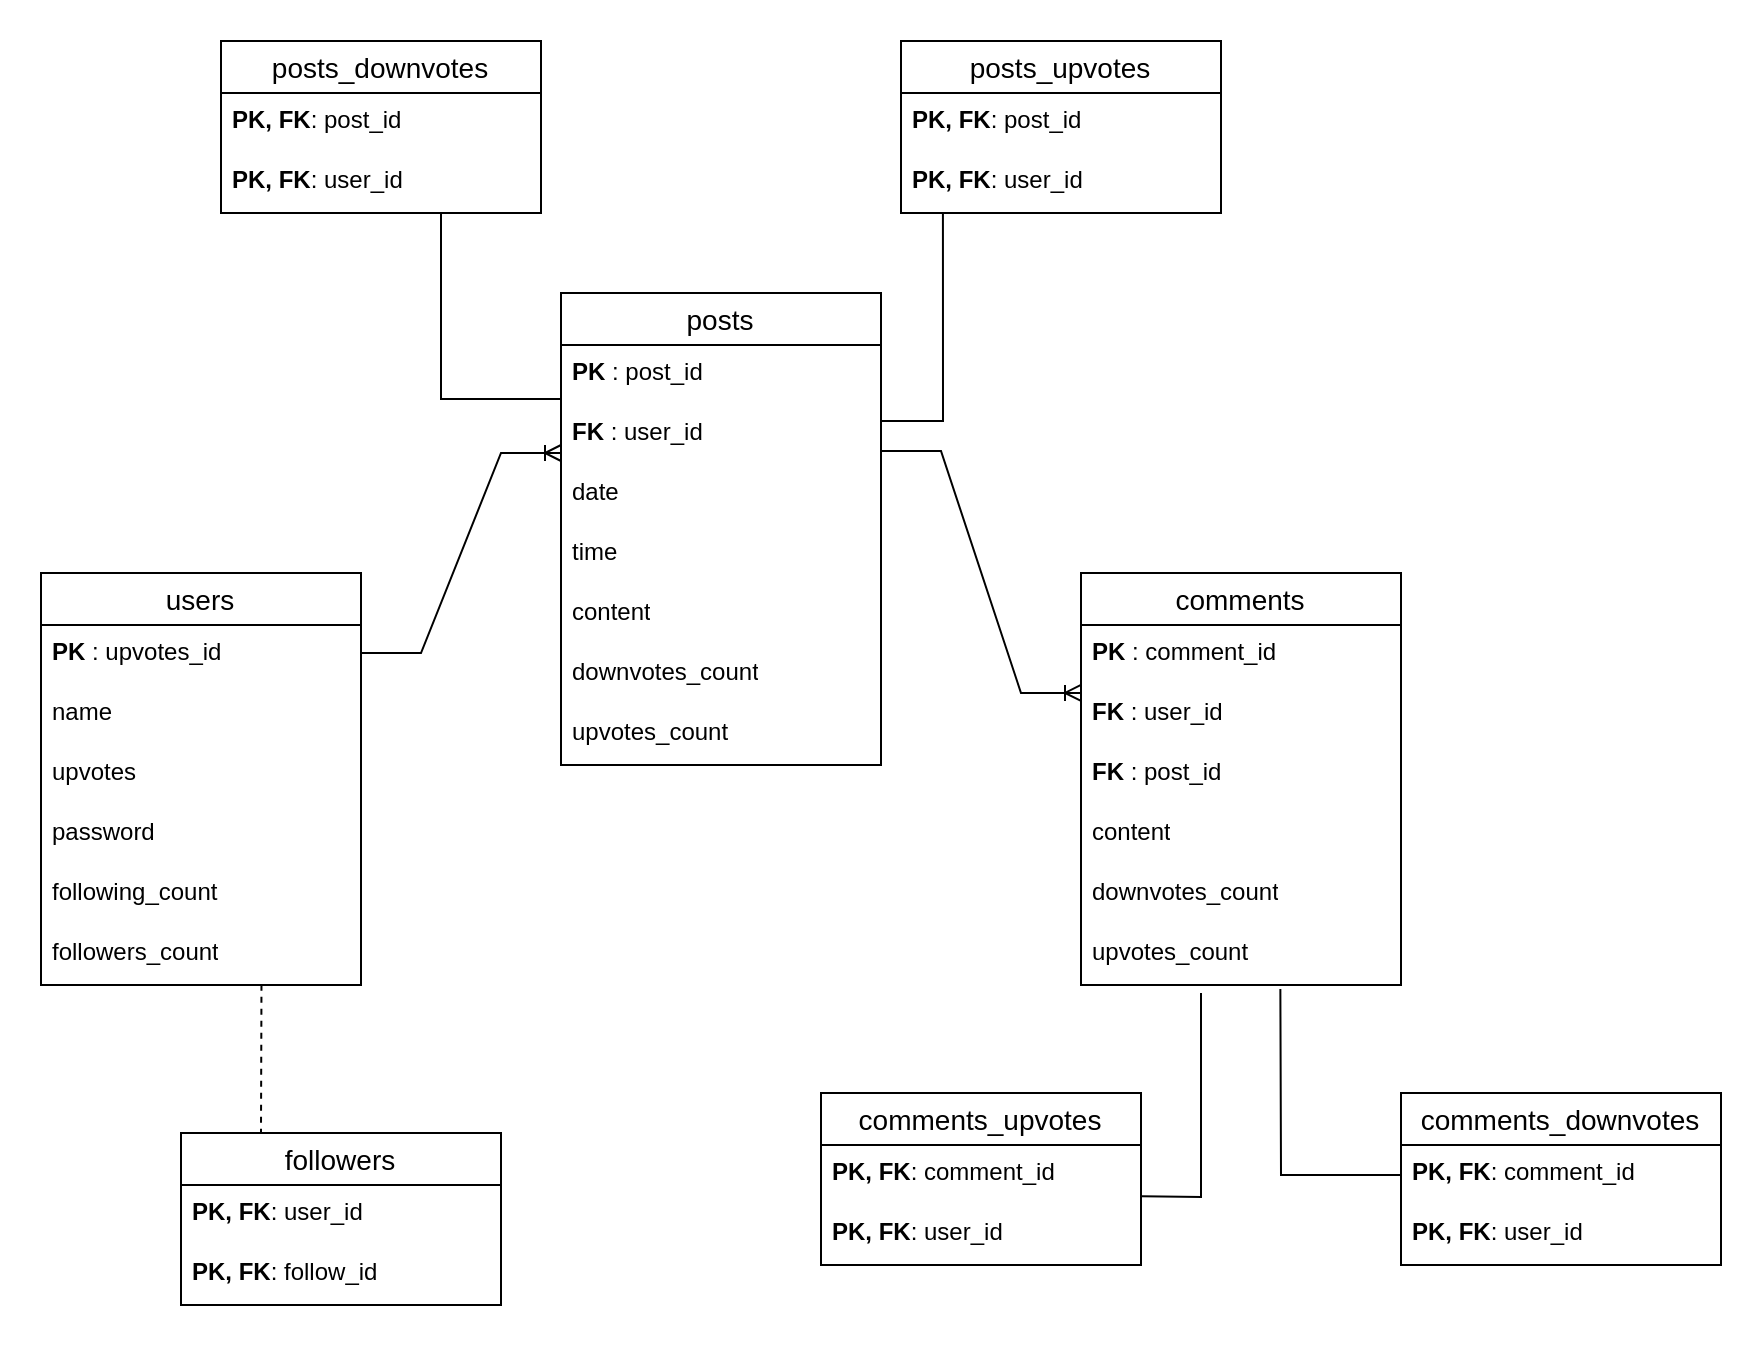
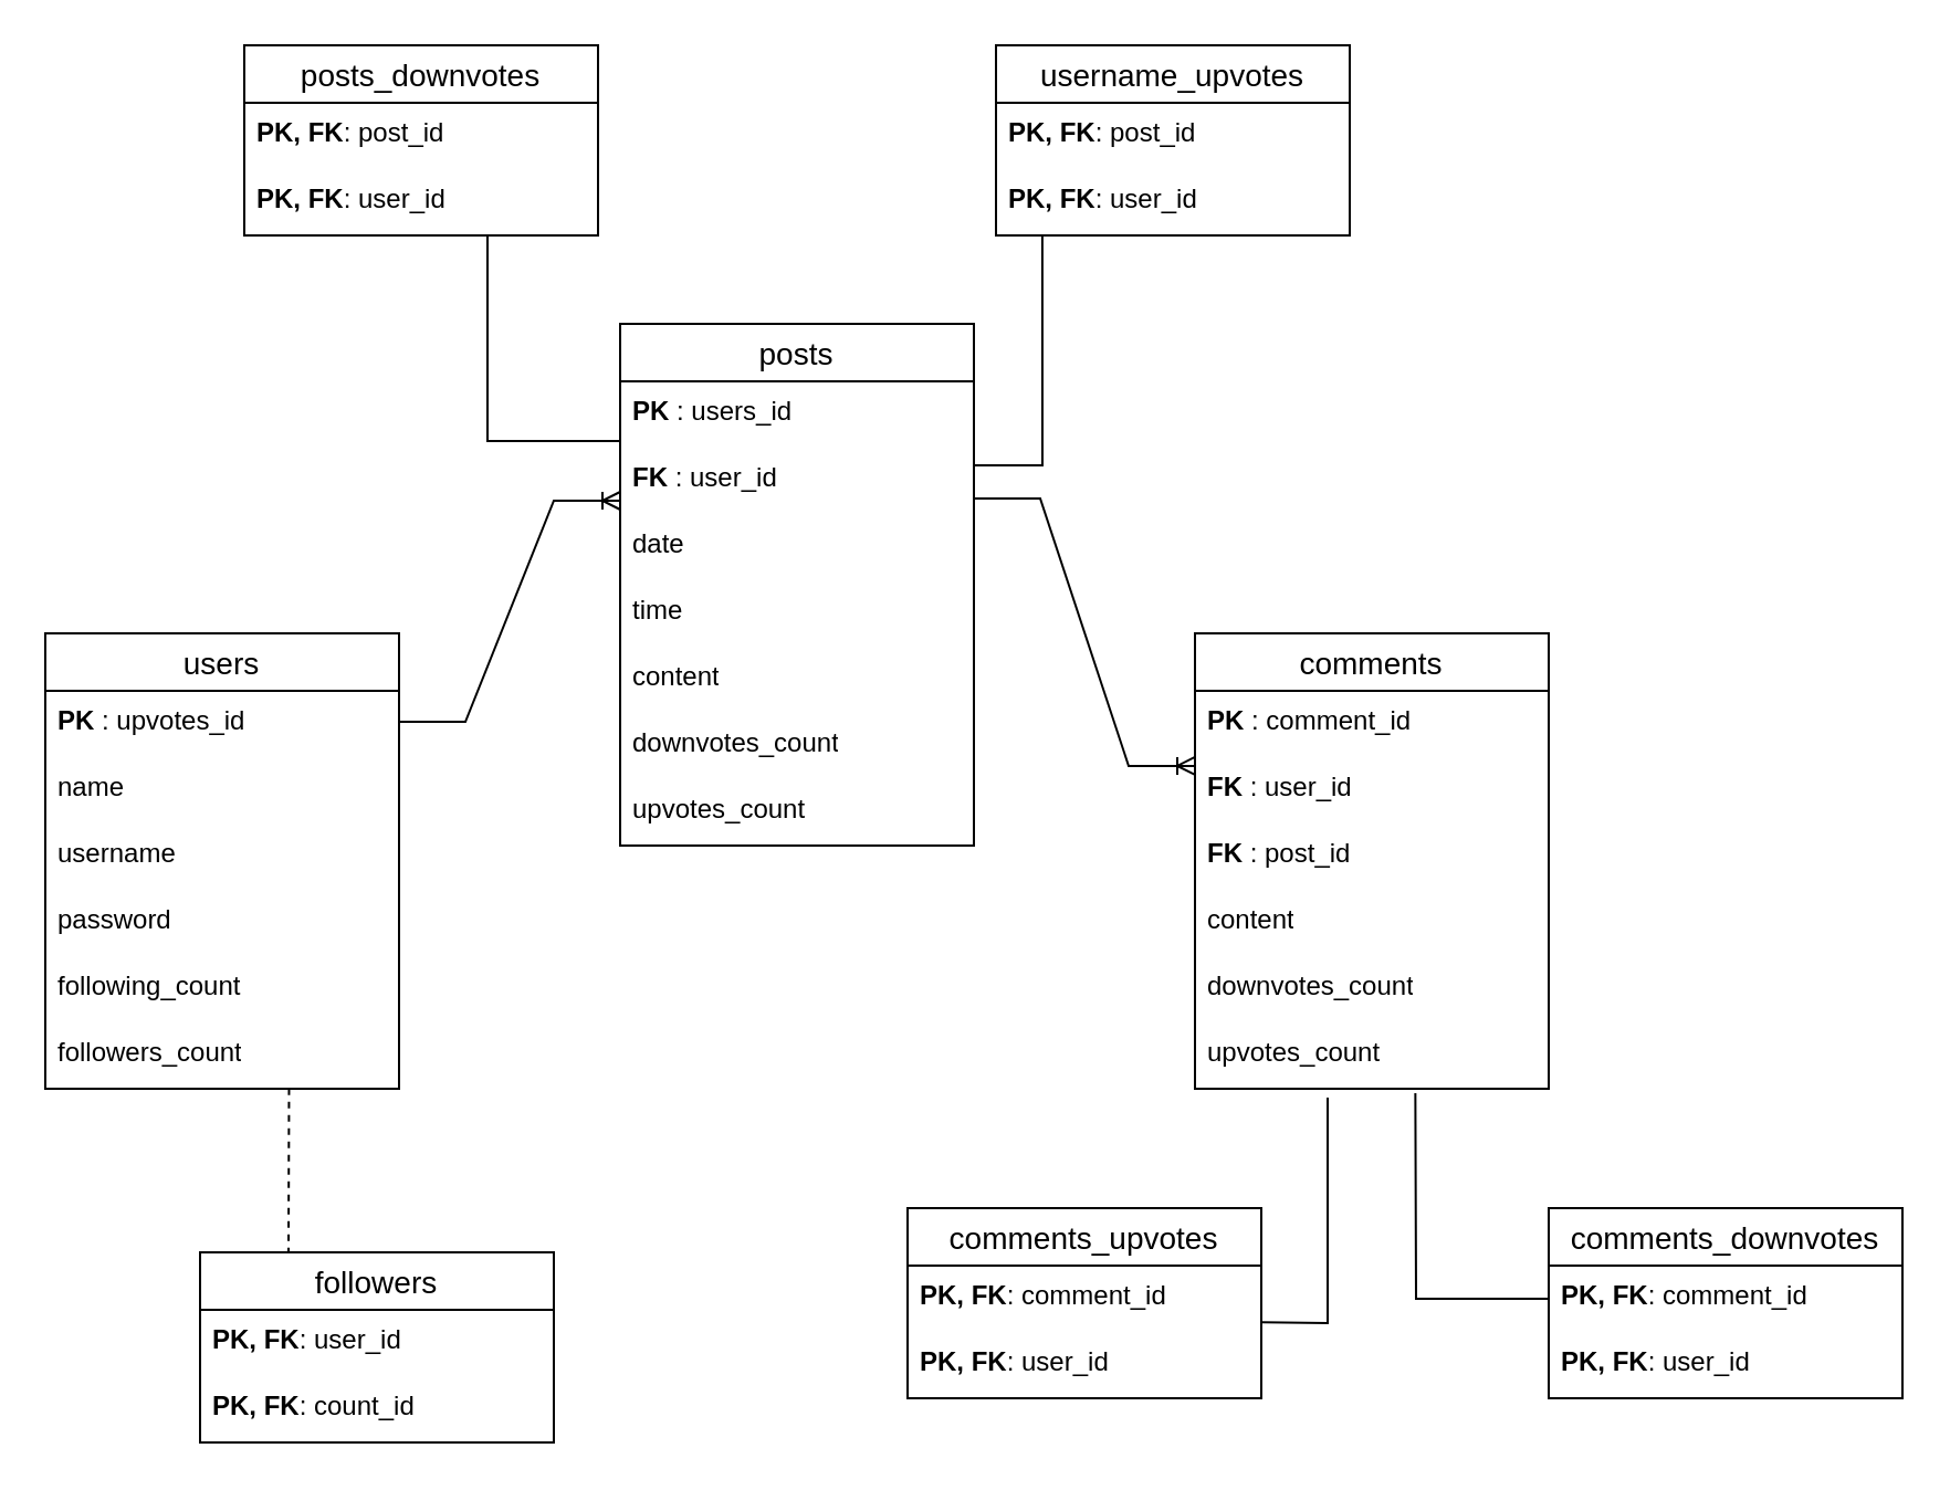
- <mxCell id="2" value="posts_upvotes" style="swimlane;fontStyle=0;childLayout=stackLayout;horizontal=1;startSize=26;horizontalStack=0;resizeParent=1;resizeParentMax=0;resizeLast=0;collapsible=1;marginBottom=0;align=center;fontSize=14;" vertex="1" parent="1"><mxGeometry x="450" y="20" width="160" height="86" as="geometry" /></mxCell>
+ <mxCell id="2" value="username_upvotes" style="swimlane;fontStyle=0;childLayout=stackLayout;horizontal=1;startSize=26;horizontalStack=0;resizeParent=1;resizeParentMax=0;resizeLast=0;collapsible=1;marginBottom=0;align=center;fontSize=14;" vertex="1" parent="1"><mxGeometry x="450" y="20" width="160" height="86" as="geometry" /></mxCell>
- <mxCell id="22" value="&lt;b&gt;PK&lt;/b&gt;&amp;nbsp;: post_id" style="text;strokeColor=none;fillColor=none;spacingLeft=4;spacingRight=4;overflow=hidden;rotatable=0;points=[[0,0.5],[1,0.5]];portConstraint=eastwest;fontSize=12;whiteSpace=wrap;html=1;" vertex="1" parent="21"><mxGeometry y="26" width="160" height="30" as="geometry" /></mxCell>
+ <mxCell id="22" value="&lt;b&gt;PK&lt;/b&gt;&amp;nbsp;: users_id" style="text;strokeColor=none;fillColor=none;spacingLeft=4;spacingRight=4;overflow=hidden;rotatable=0;points=[[0,0.5],[1,0.5]];portConstraint=eastwest;fontSize=12;whiteSpace=wrap;html=1;" vertex="1" parent="21"><mxGeometry y="26" width="160" height="30" as="geometry" /></mxCell>
- <mxCell id="17" value="upvotes" style="text;strokeColor=none;fillColor=none;spacingLeft=4;spacingRight=4;overflow=hidden;rotatable=0;points=[[0,0.5],[1,0.5]];portConstraint=eastwest;fontSize=12;whiteSpace=wrap;html=1;" vertex="1" parent="14"><mxGeometry y="86" width="160" height="30" as="geometry" /></mxCell>
+ <mxCell id="17" value="username" style="text;strokeColor=none;fillColor=none;spacingLeft=4;spacingRight=4;overflow=hidden;rotatable=0;points=[[0,0.5],[1,0.5]];portConstraint=eastwest;fontSize=12;whiteSpace=wrap;html=1;" vertex="1" parent="14"><mxGeometry y="86" width="160" height="30" as="geometry" /></mxCell>
- <mxCell id="13" value="&lt;b&gt;PK, FK&lt;/b&gt;: follow_id" style="text;strokeColor=none;fillColor=none;spacingLeft=4;spacingRight=4;overflow=hidden;rotatable=0;points=[[0,0.5],[1,0.5]];portConstraint=eastwest;fontSize=12;whiteSpace=wrap;html=1;" vertex="1" parent="11"><mxGeometry y="56" width="160" height="30" as="geometry" /></mxCell>
+ <mxCell id="13" value="&lt;b&gt;PK, FK&lt;/b&gt;: count_id" style="text;strokeColor=none;fillColor=none;spacingLeft=4;spacingRight=4;overflow=hidden;rotatable=0;points=[[0,0.5],[1,0.5]];portConstraint=eastwest;fontSize=12;whiteSpace=wrap;html=1;" vertex="1" parent="11"><mxGeometry y="56" width="160" height="30" as="geometry" /></mxCell>
